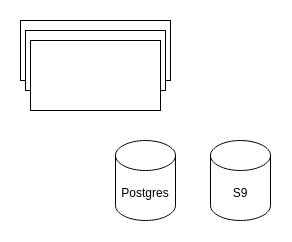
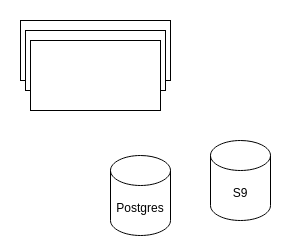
- <mxCell id="2" value="&lt;div&gt;Postgres&lt;/div&gt;" style="shape=cylinder3;whiteSpace=wrap;html=1;boundedLbl=1;backgroundOutline=1;size=15;" vertex="1" parent="1"><mxGeometry x="115" y="140" width="60" height="80" as="geometry" /></mxCell>
+ <mxCell id="2" value="&lt;div&gt;Postgres&lt;/div&gt;" style="shape=cylinder3;whiteSpace=wrap;html=1;boundedLbl=1;backgroundOutline=1;size=15;" vertex="1" parent="1"><mxGeometry x="110" y="155" width="60" height="80" as="geometry" /></mxCell>
